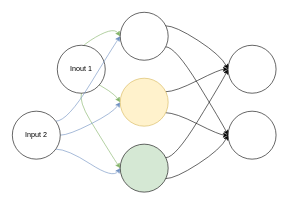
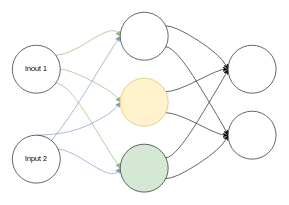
- <mxCell id="5" value="Inout 1" style="ellipse;whiteSpace=wrap;html=1;aspect=fixed;" vertex="1" parent="1"><mxGeometry x="95" y="75" width="80" height="80" as="geometry" /></mxCell>
+ <mxCell id="5" value="Inout 1" style="ellipse;whiteSpace=wrap;html=1;aspect=fixed;" vertex="1" parent="1"><mxGeometry y="75" width="80" height="80" as="geometry" x="20" /></mxCell>
- <mxCell id="9" value="Input 2" style="ellipse;whiteSpace=wrap;html=1;aspect=fixed;" vertex="1" parent="1"><mxGeometry y="185" width="80" height="80" as="geometry" x="20" /></mxCell>
+ <mxCell id="9" value="Input 2" style="ellipse;whiteSpace=wrap;html=1;aspect=fixed;" vertex="1" parent="1"><mxGeometry x="20" y="225" width="80" height="80" as="geometry" /></mxCell>
